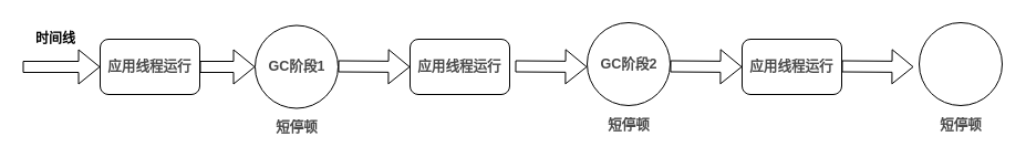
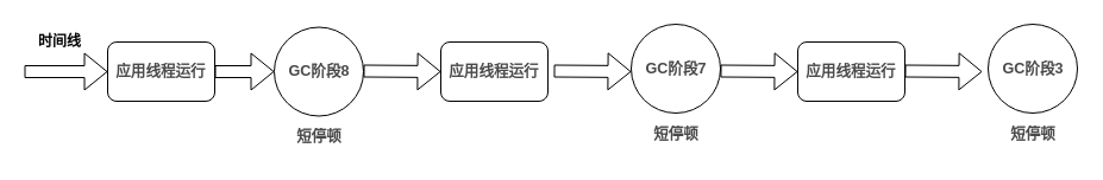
+ <mxCell id="27" value="&lt;pre style=&quot;font-family: var(--ds-font-family-code); overflow: auto; padding: calc(var(--ds-md-zoom)*8px)calc(var(--ds-md-zoom)*12px); text-wrap: wrap; word-break: break-all; color: rgb(73, 73, 73); font-size: 12.573px; text-align: start; margin-top: 0px !important; margin-bottom: 0px !important;&quot;&gt;&lt;b&gt;GC阶段3&lt;/b&gt;&lt;/pre&gt;" style="text;strokeColor=none;align=center;fillColor=none;html=1;verticalAlign=middle;whiteSpace=wrap;rounded=0;" vertex="1" parent="25"><mxGeometry x="7.5" y="22.5" width="60" height="30" as="geometry" /></mxCell>
- <mxCell id="19" value="&lt;pre style=&quot;font-family: var(--ds-font-family-code); overflow: auto; padding: calc(var(--ds-md-zoom)*8px)calc(var(--ds-md-zoom)*12px); text-wrap: wrap; word-break: break-all; color: rgb(73, 73, 73); font-size: 12.573px; text-align: start; margin-top: 0px !important; margin-bottom: 0px !important;&quot;&gt;&lt;b&gt;GC阶段2&lt;/b&gt;&lt;/pre&gt;" style="text;strokeColor=none;align=center;fillColor=none;html=1;verticalAlign=middle;whiteSpace=wrap;rounded=0;" vertex="1" parent="17"><mxGeometry x="7.5" y="22.5" width="60" height="30" as="geometry" /></mxCell>
+ <mxCell id="19" value="&lt;pre style=&quot;font-family: var(--ds-font-family-code); overflow: auto; padding: calc(var(--ds-md-zoom)*8px)calc(var(--ds-md-zoom)*12px); text-wrap: wrap; word-break: break-all; color: rgb(73, 73, 73); font-size: 12.573px; text-align: start; margin-top: 0px !important; margin-bottom: 0px !important;&quot;&gt;&lt;b&gt;GC阶段7&lt;/b&gt;&lt;/pre&gt;" style="text;strokeColor=none;align=center;fillColor=none;html=1;verticalAlign=middle;whiteSpace=wrap;rounded=0;" vertex="1" parent="17"><mxGeometry x="7.5" y="22.5" width="60" height="30" as="geometry" /></mxCell>
- <mxCell id="15" value="&lt;pre style=&quot;font-family: var(--ds-font-family-code); overflow: auto; padding: calc(var(--ds-md-zoom)*8px)calc(var(--ds-md-zoom)*12px); text-wrap: wrap; word-break: break-all; color: rgb(73, 73, 73); font-size: 12.573px; text-align: start; margin-top: 0px !important; margin-bottom: 0px !important;&quot;&gt;&lt;b&gt;GC阶段1&lt;/b&gt;&lt;/pre&gt;" style="text;strokeColor=none;align=center;fillColor=none;html=1;verticalAlign=middle;whiteSpace=wrap;rounded=0;" vertex="1" parent="13"><mxGeometry x="7.5" y="22.5" width="60" height="30" as="geometry" /></mxCell>
+ <mxCell id="15" value="&lt;pre style=&quot;font-family: var(--ds-font-family-code); overflow: auto; padding: calc(var(--ds-md-zoom)*8px)calc(var(--ds-md-zoom)*12px); text-wrap: wrap; word-break: break-all; color: rgb(73, 73, 73); font-size: 12.573px; text-align: start; margin-top: 0px !important; margin-bottom: 0px !important;&quot;&gt;&lt;b&gt;GC阶段8&lt;/b&gt;&lt;/pre&gt;" style="text;strokeColor=none;align=center;fillColor=none;html=1;verticalAlign=middle;whiteSpace=wrap;rounded=0;" vertex="1" parent="13"><mxGeometry x="7.5" y="22.5" width="60" height="30" as="geometry" /></mxCell>
